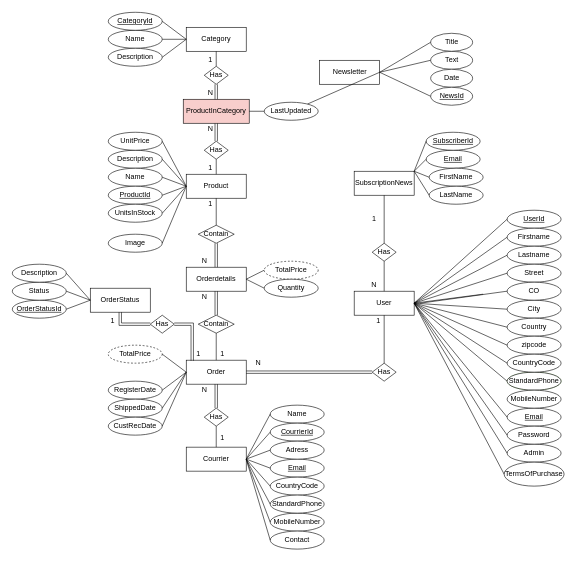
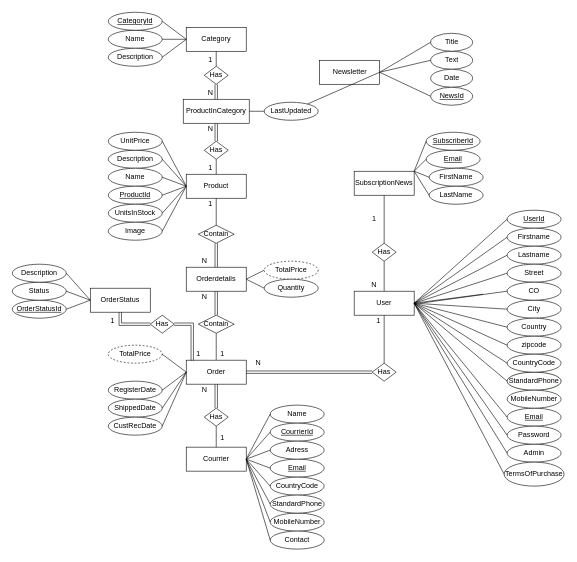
- <mxCell id="121" value="ProductInCategory" style="rounded=0;whiteSpace=wrap;html=1;fillColor=#f8cecc;" parent="1" vertex="1"><mxGeometry x="305" y="165" width="110" height="40" as="geometry" /></mxCell>
+ <mxCell id="121" value="ProductInCategory" style="rounded=0;whiteSpace=wrap;html=1;" parent="1" vertex="1"><mxGeometry x="305" y="165" width="110" height="40" as="geometry" /></mxCell>
- <mxCell id="107" value="Image" style="ellipse;whiteSpace=wrap;html=1;" parent="1" vertex="1"><mxGeometry x="180" y="390" width="90" height="30" as="geometry" /></mxCell>
+ <mxCell id="107" value="Image" style="ellipse;whiteSpace=wrap;html=1;" parent="1" vertex="1"><mxGeometry x="180" y="370" width="90" height="30" as="geometry" /></mxCell>
